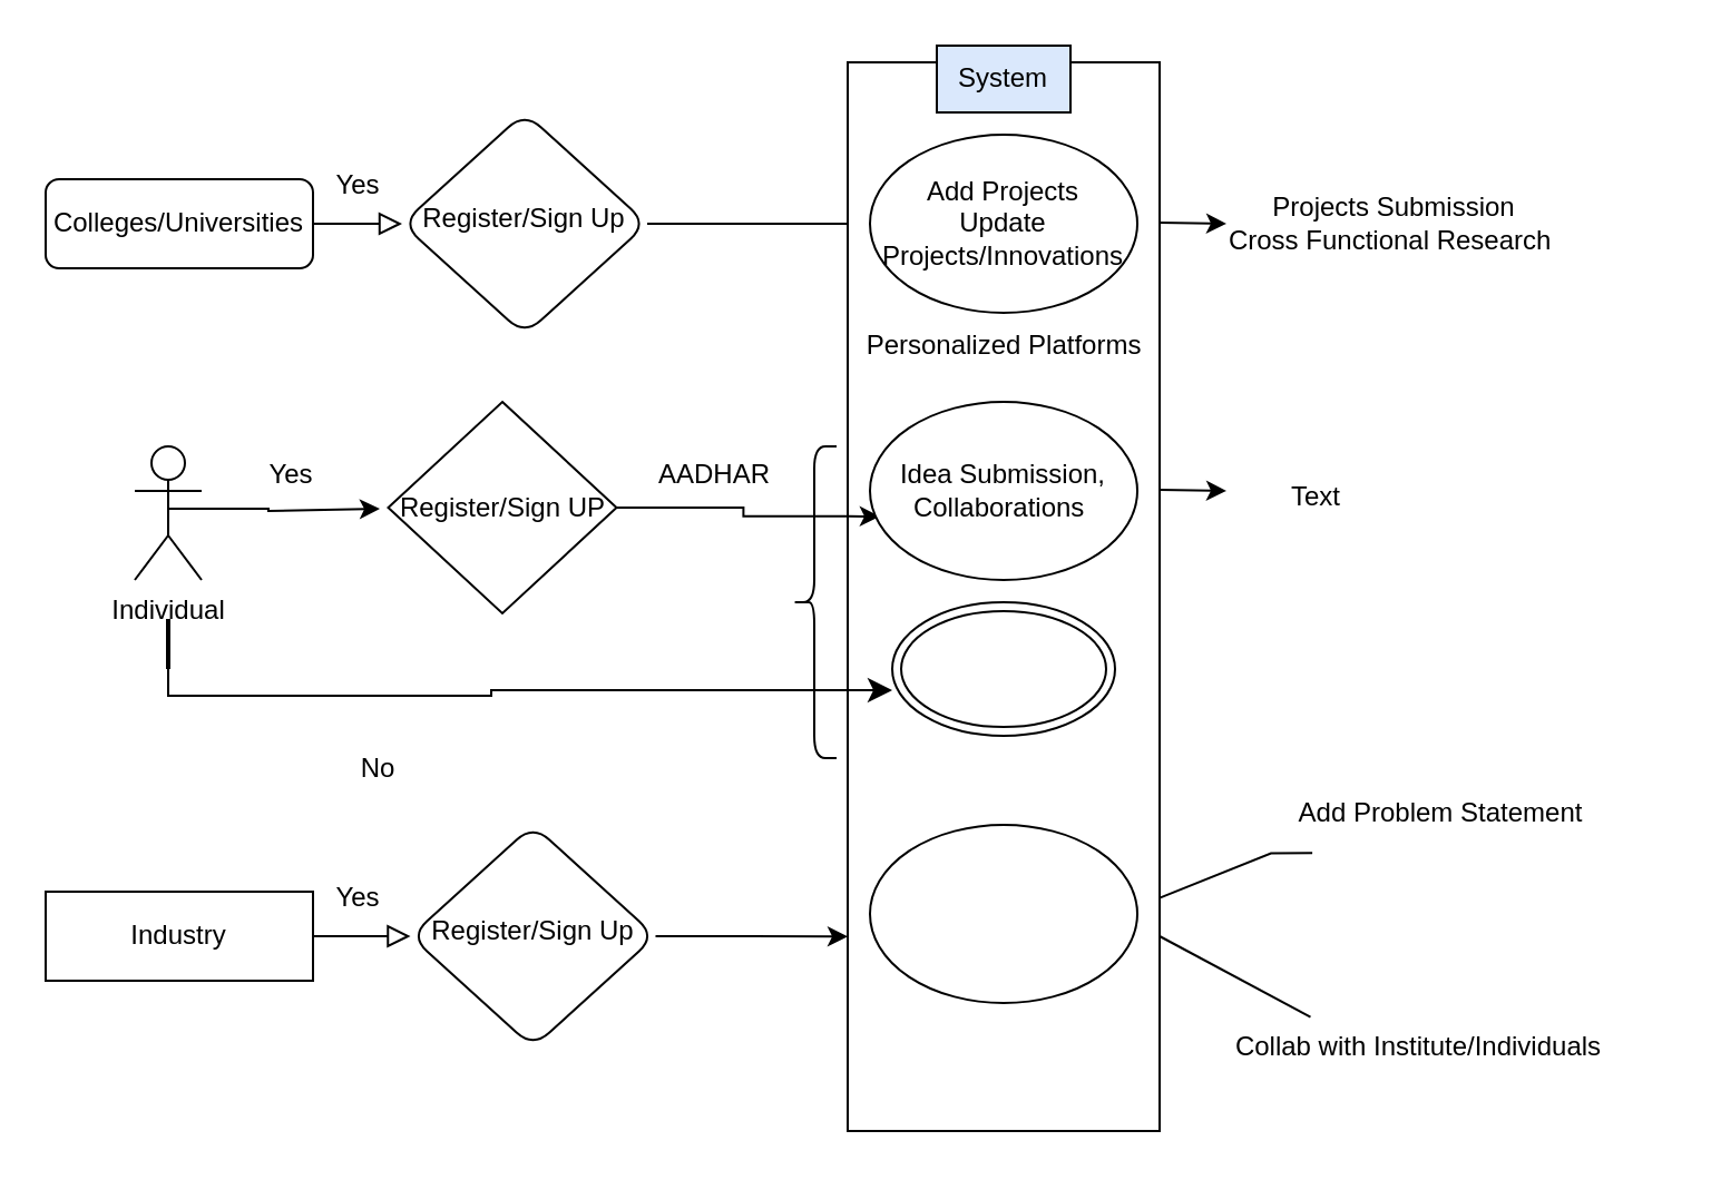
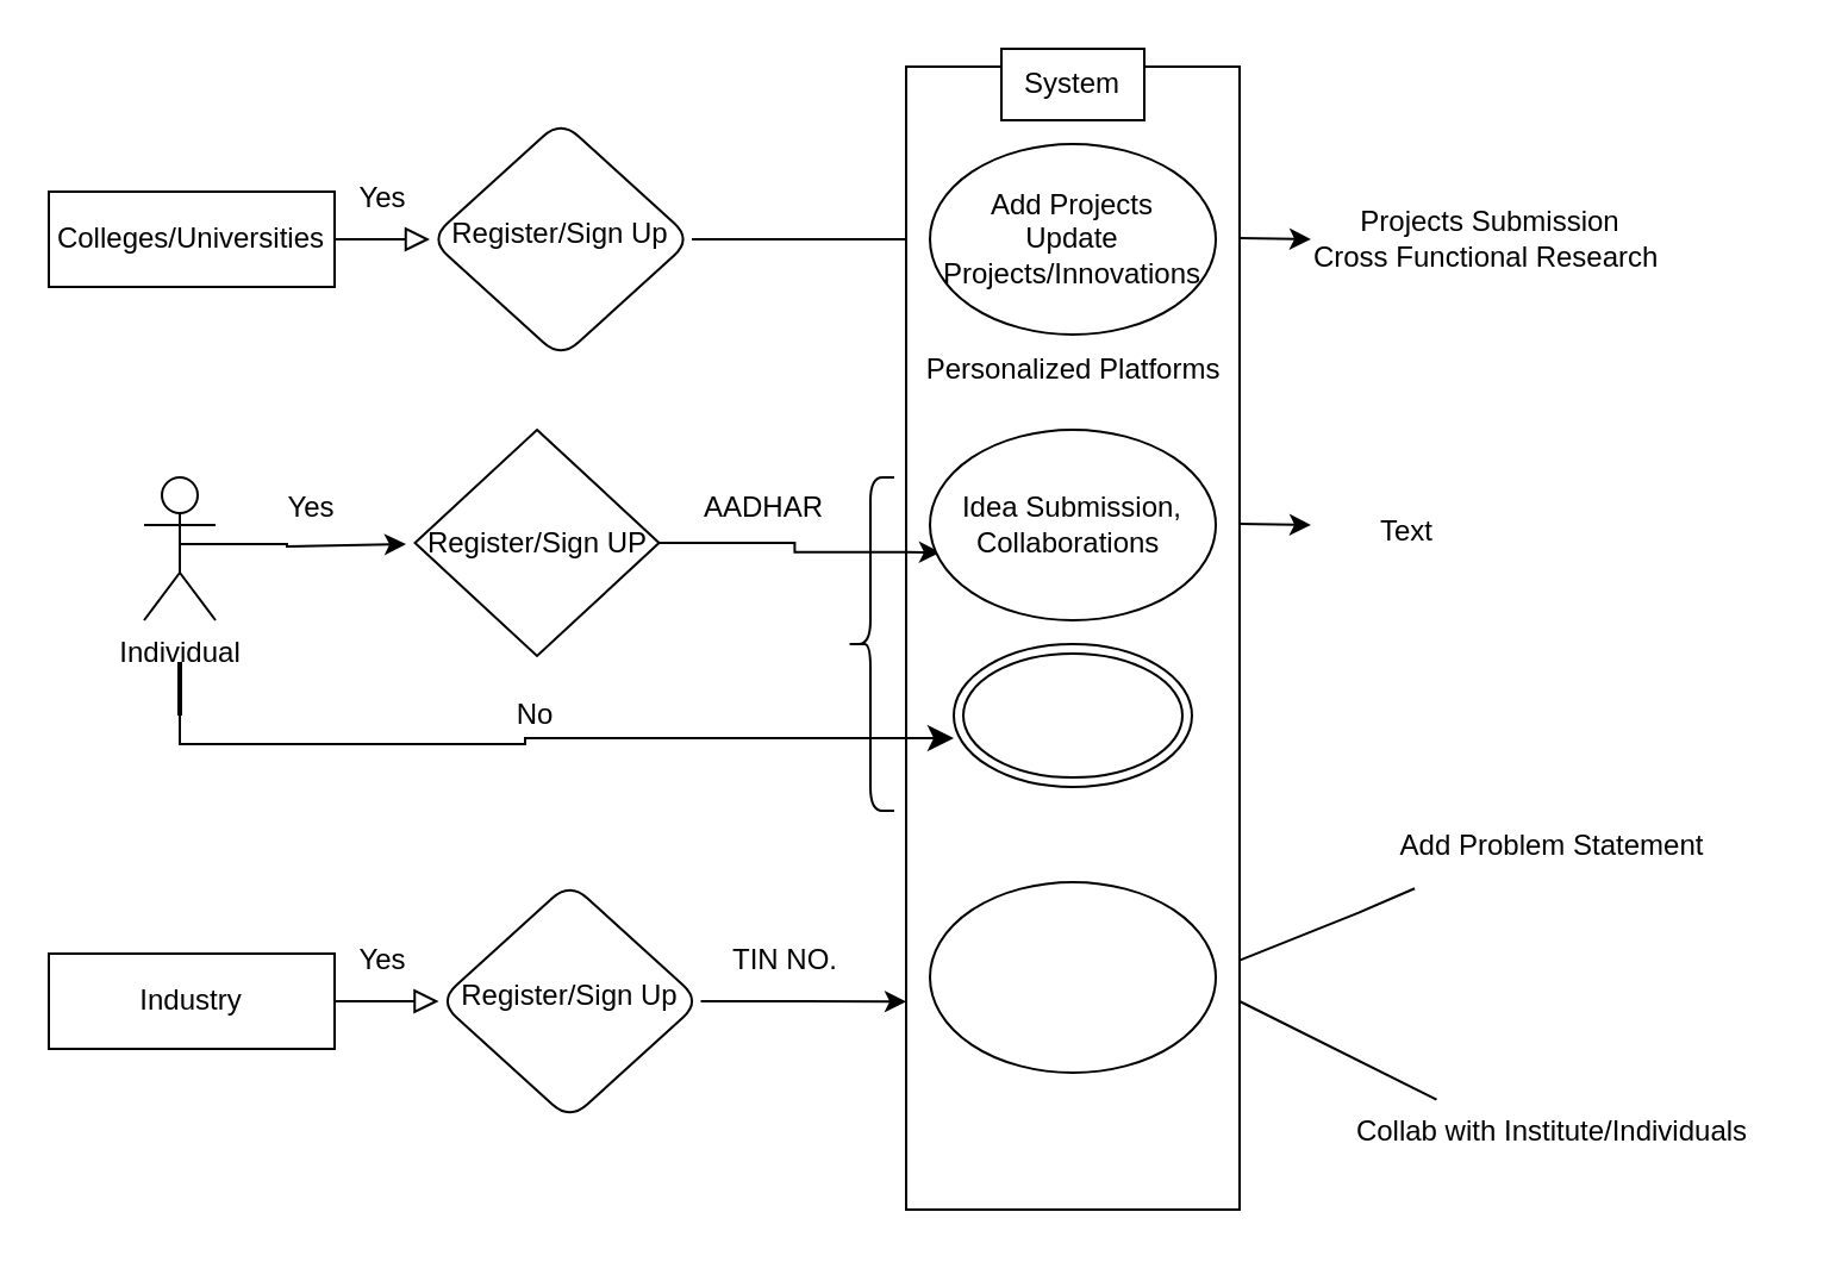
- <mxCell id="16" value="System" style="whiteSpace=wrap;html=1;labelBackgroundColor=none;fillColor=#dae8fc;" vertex="1" parent="1"><mxGeometry x="420" y="20" width="60" height="30" as="geometry" /></mxCell>
+ <mxCell id="16" value="System" style="whiteSpace=wrap;html=1;labelBackgroundColor=none;" vertex="1" parent="1"><mxGeometry x="420" y="20" width="60" height="30" as="geometry" /></mxCell>
- <mxCell id="3" value="Colleges/Universities" style="rounded=1;whiteSpace=wrap;html=1;fontSize=12;glass=0;strokeWidth=1;shadow=0;labelBackgroundColor=none;" parent="1" vertex="1"><mxGeometry x="20" y="80" width="120" height="40" as="geometry" /></mxCell>
+ <mxCell id="3" value="Colleges/Universities" style="whiteSpace=wrap;html=1;fontSize=12;glass=0;strokeWidth=1;shadow=0;labelBackgroundColor=none;rounded=0;" parent="1" vertex="1"><mxGeometry x="20" y="80" width="120" height="40" as="geometry" /></mxCell>
- <mxCell id="28" value="No" style="text;html=1;align=center;verticalAlign=middle;resizable=0;points=[];autosize=1;strokeColor=none;fillColor=none;" vertex="1" parent="1"><mxGeometry x="149" y="330" width="40" height="30" as="geometry" /></mxCell>
+ <mxCell id="28" value="No" style="text;html=1;align=center;verticalAlign=middle;resizable=0;points=[];autosize=1;strokeColor=none;fillColor=none;" vertex="1" parent="1"><mxGeometry x="204" y="285" width="40" height="30" as="geometry" /></mxCell>
- <mxCell id="35" value="Add Problem Statement" style="text;html=1;align=center;verticalAlign=middle;resizable=0;points=[];autosize=1;strokeColor=none;fillColor=none;" vertex="1" parent="1"><mxGeometry x="571" y="350" width="150" height="30" as="geometry" /></mxCell>
+ <mxCell id="35" value="Add Problem Statement" style="text;html=1;align=center;verticalAlign=middle;resizable=0;points=[];autosize=1;strokeColor=none;fillColor=none;" vertex="1" parent="1"><mxGeometry x="576" y="340" width="150" height="30" as="geometry" /></mxCell>
+ <mxCell id="18" value="TIN NO." style="text;html=1;align=center;verticalAlign=middle;resizable=0;points=[];autosize=1;strokeColor=none;fillColor=none;" vertex="1" parent="1"><mxGeometry x="293.75" y="388" width="70" height="30" as="geometry" /></mxCell>
- <mxCell id="36" value="Collab with Institute/Individuals" style="text;html=1;align=center;verticalAlign=middle;resizable=0;points=[];autosize=1;strokeColor=none;fillColor=none;" vertex="1" parent="1"><mxGeometry x="541" y="455" width="190" height="30" as="geometry" /></mxCell>
+ <mxCell id="36" value="Collab with Institute/Individuals" style="text;html=1;align=center;verticalAlign=middle;resizable=0;points=[];autosize=1;strokeColor=none;fillColor=none;" vertex="1" parent="1"><mxGeometry x="556" y="460" width="190" height="30" as="geometry" /></mxCell>
